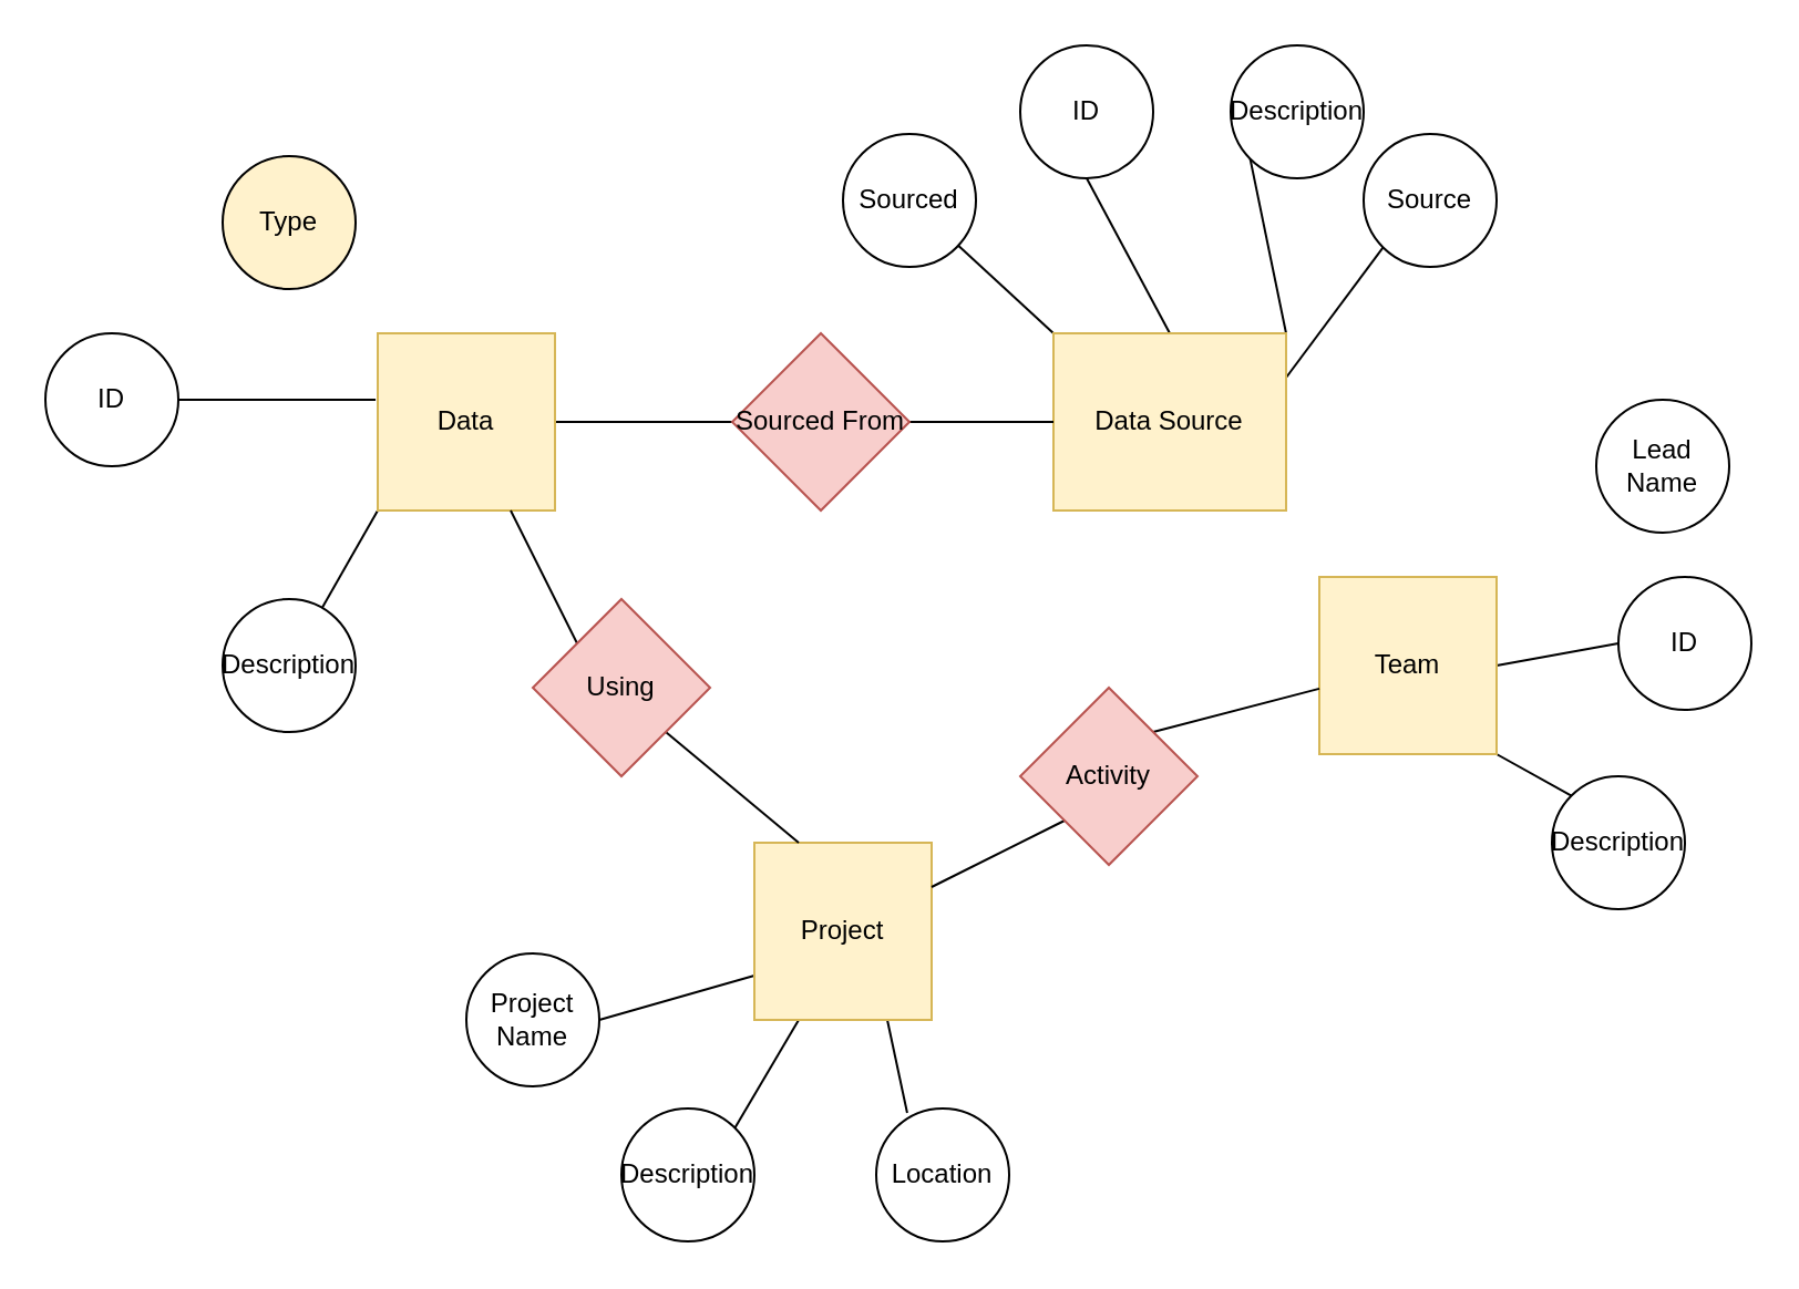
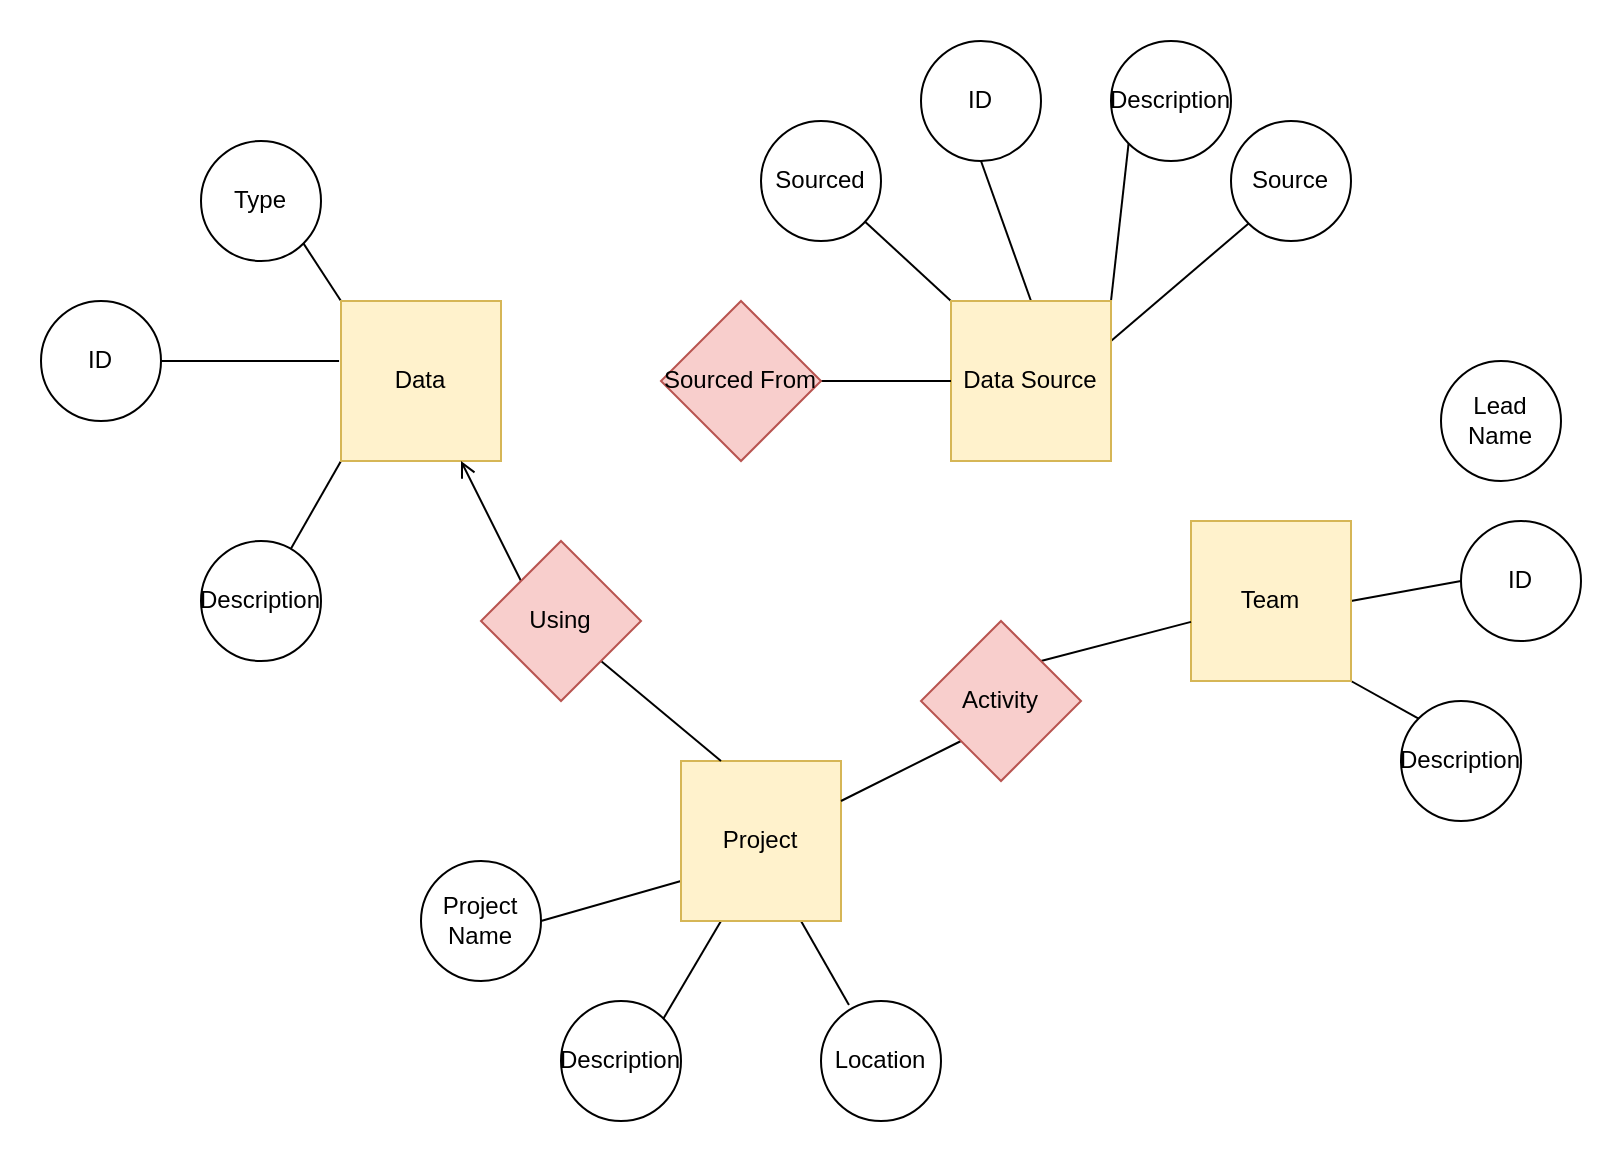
- <mxCell id="21" value="Type" style="ellipse;whiteSpace=wrap;html=1;fillColor=#fff2cc;" vertex="1" parent="1"><mxGeometry x="100" y="70" width="60" height="60" as="geometry" /></mxCell>
+ <mxCell id="21" value="Type" style="ellipse;whiteSpace=wrap;html=1;" vertex="1" parent="1"><mxGeometry x="100" y="70" width="60" height="60" as="geometry" /></mxCell>
+ <mxCell id="7" style="edgeStyle=none;rounded=0;orthogonalLoop=1;jettySize=auto;html=1;exitX=0;exitY=0;exitDx=0;exitDy=0;entryX=1;entryY=1;entryDx=0;entryDy=0;endArrow=none;endFill=0;" edge="1" parent="1" source="10" target="21"><mxGeometry relative="1" as="geometry" /></mxCell>
- <mxCell id="9" style="edgeStyle=none;rounded=0;orthogonalLoop=1;jettySize=auto;html=1;exitX=1;exitY=0.5;exitDx=0;exitDy=0;entryX=0;entryY=0.5;entryDx=0;entryDy=0;endArrow=none;endFill=0;" edge="1" parent="1" source="10" target="34"><mxGeometry relative="1" as="geometry" /></mxCell>
- <mxCell id="6" value="Data Source" style="whiteSpace=wrap;html=1;aspect=fixed;fillColor=#fff2cc;strokeColor=#d6b656;" vertex="1" parent="1"><mxGeometry x="475" y="150" width="105" height="80" as="geometry" /></mxCell>
+ <mxCell id="6" value="Data Source" style="whiteSpace=wrap;html=1;aspect=fixed;fillColor=#fff2cc;strokeColor=#d6b656;" vertex="1" parent="1"><mxGeometry x="475" y="150" width="80" height="80" as="geometry" /></mxCell>
- <mxCell id="36" style="edgeStyle=none;rounded=0;orthogonalLoop=1;jettySize=auto;html=1;exitX=0;exitY=0;exitDx=0;exitDy=0;entryX=0.75;entryY=1;entryDx=0;entryDy=0;endArrow=none;endFill=0;" edge="1" parent="1" source="37" target="10"><mxGeometry relative="1" as="geometry" /></mxCell>
+ <mxCell id="36" style="edgeStyle=none;rounded=0;orthogonalLoop=1;jettySize=auto;html=1;exitX=0;exitY=0;exitDx=0;exitDy=0;entryX=0.75;entryY=1;entryDx=0;entryDy=0;endArrow=open;endFill=0;" edge="1" parent="1" source="37" target="10"><mxGeometry relative="1" as="geometry" /></mxCell>
- <mxCell id="18" value="Location" style="ellipse;whiteSpace=wrap;html=1;" vertex="1" parent="1"><mxGeometry x="395" y="500" width="60" height="60" as="geometry" /></mxCell>
+ <mxCell id="18" value="Location" style="ellipse;whiteSpace=wrap;html=1;" vertex="1" parent="1"><mxGeometry x="410" y="500" width="60" height="60" as="geometry" /></mxCell>
